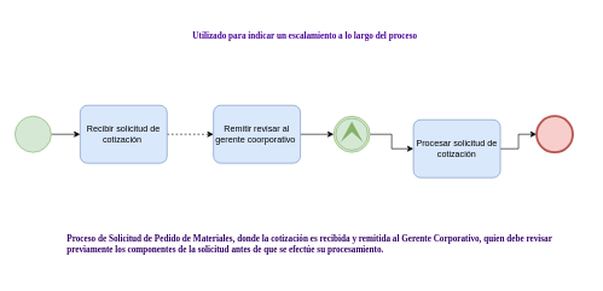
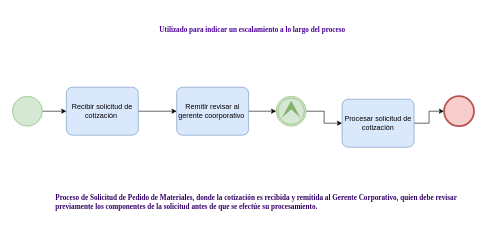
- <mxCell id="6" value="" style="edgeStyle=orthogonalEdgeStyle;rounded=0;orthogonalLoop=1;jettySize=auto;html=1;dashed=1;" edge="1" parent="1" source="7" target="9"><mxGeometry relative="1" as="geometry" /></mxCell>
+ <mxCell id="6" value="" style="edgeStyle=orthogonalEdgeStyle;rounded=0;orthogonalLoop=1;jettySize=auto;html=1;" edge="1" parent="1" source="7" target="9"><mxGeometry relative="1" as="geometry" /></mxCell>
